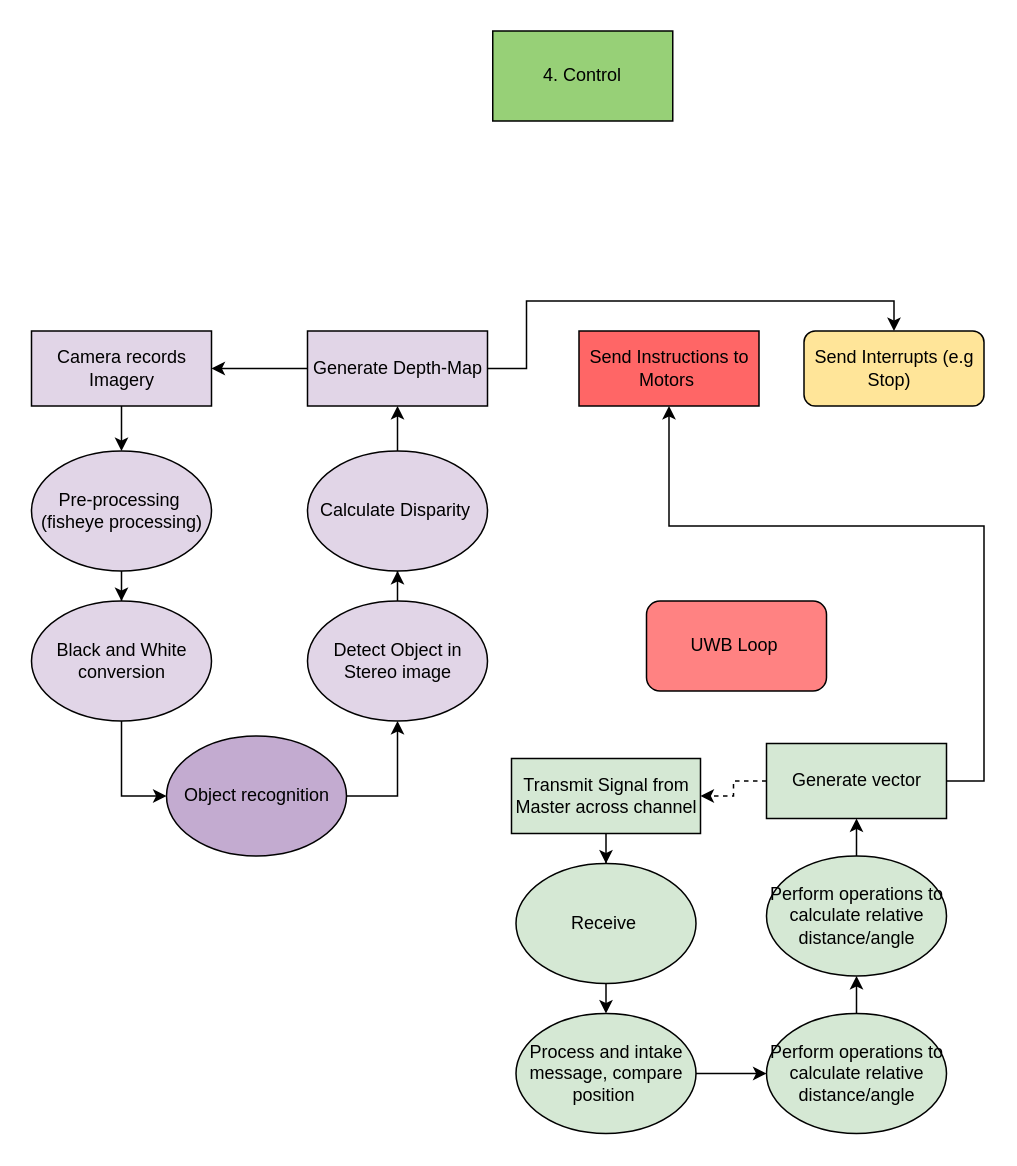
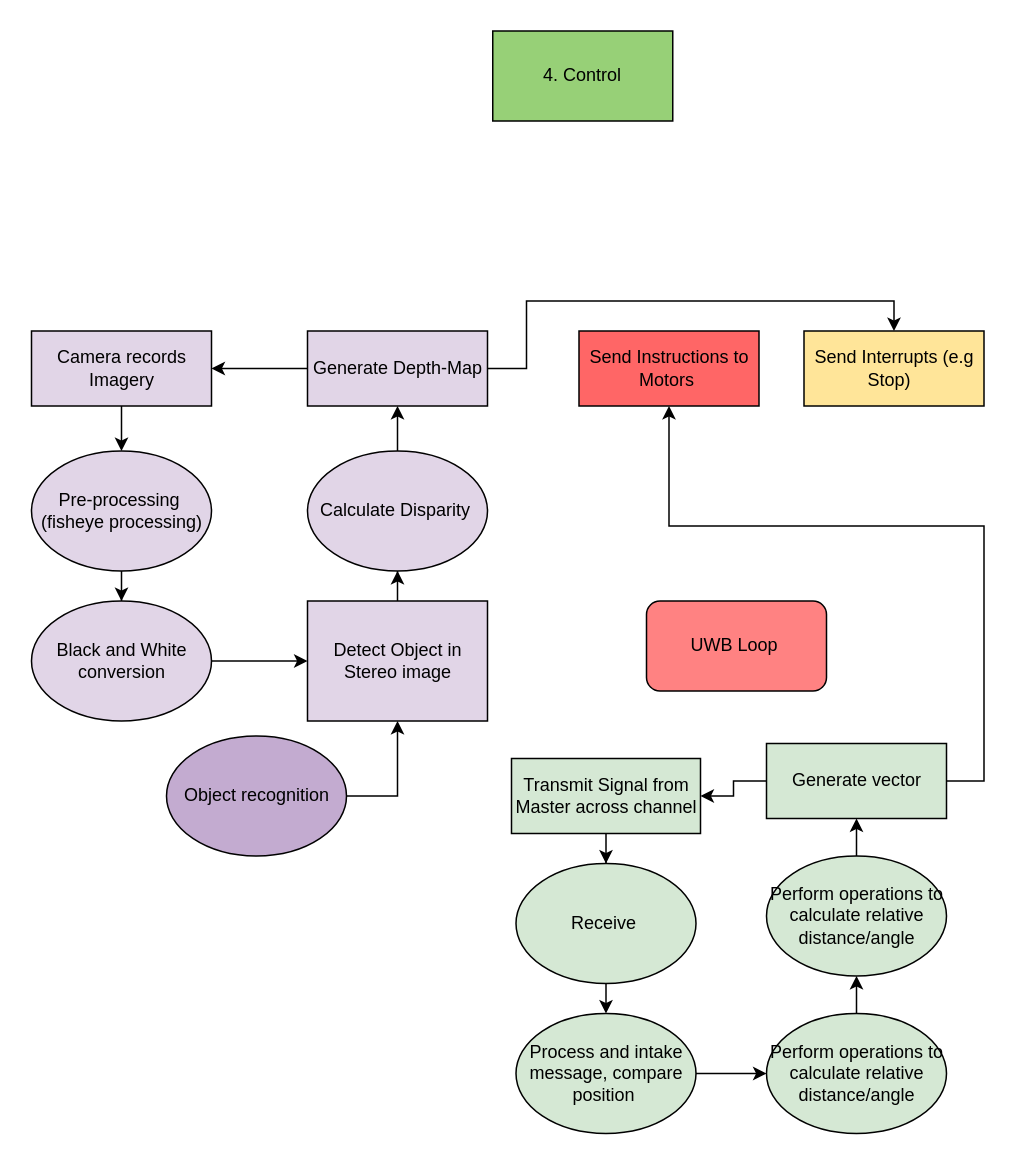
- <mxCell id="29" value="Send Interrupts (e.g Stop)&amp;nbsp;&amp;nbsp;" style="whiteSpace=wrap;html=1;fillColor=#FFE599;rounded=1;" parent="1" vertex="1"><mxGeometry x="535.5" y="220" width="120" height="50" as="geometry" /></mxCell>
+ <mxCell id="29" value="Send Interrupts (e.g Stop)&amp;nbsp;&amp;nbsp;" style="whiteSpace=wrap;html=1;fillColor=#FFE599;" parent="1" vertex="1"><mxGeometry x="535.5" y="220" width="120" height="50" as="geometry" /></mxCell>
- <mxCell id="11" value="Detect Object in Stereo image" style="ellipse;whiteSpace=wrap;html=1;fillColor=#E1D5E7;" parent="1" vertex="1"><mxGeometry x="204.5" y="400" width="120" height="80" as="geometry" /></mxCell>
+ <mxCell id="11" value="Detect Object in Stereo image" style="whiteSpace=wrap;html=1;fillColor=#E1D5E7;rounded=0;" parent="1" vertex="1"><mxGeometry x="204.5" y="400" width="120" height="80" as="geometry" /></mxCell>
- <mxCell id="6" style="edgeStyle=orthogonalEdgeStyle;rounded=0;orthogonalLoop=1;jettySize=auto;html=1;entryX=0;entryY=0.5;entryDx=0;entryDy=0;fillColor=#E1D5E7;" parent="1" source="7" target="9" edge="1"><mxGeometry relative="1" as="geometry" /></mxCell>
+ <mxCell id="6" style="edgeStyle=orthogonalEdgeStyle;rounded=0;orthogonalLoop=1;jettySize=auto;html=1;fillColor=#E1D5E7;" parent="1" source="7" target="11" edge="1"><mxGeometry relative="1" as="geometry" /></mxCell>
- <mxCell id="31" value="" style="edgeStyle=orthogonalEdgeStyle;rounded=0;orthogonalLoop=1;jettySize=auto;html=1;fillColor=#D5E8D4;dashed=1;" parent="1" source="32" target="18" edge="1"><mxGeometry relative="1" as="geometry" /></mxCell>
+ <mxCell id="31" value="" style="edgeStyle=orthogonalEdgeStyle;rounded=0;orthogonalLoop=1;jettySize=auto;html=1;fillColor=#D5E8D4;" parent="1" source="32" target="18" edge="1"><mxGeometry relative="1" as="geometry" /></mxCell>
